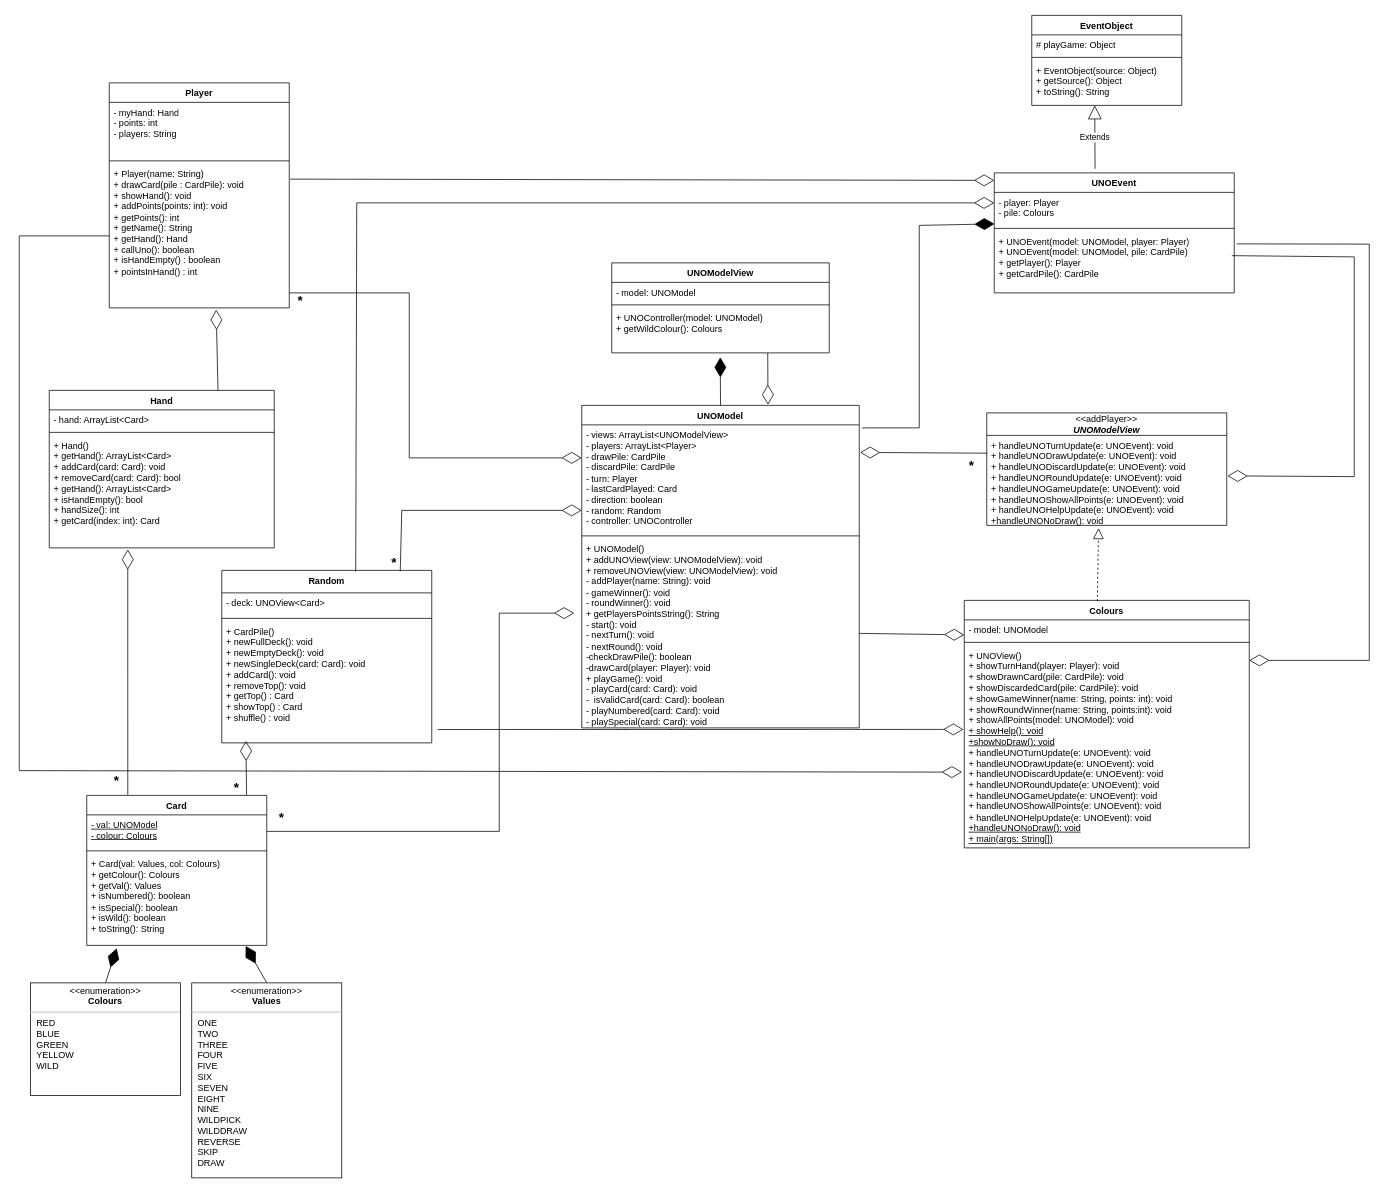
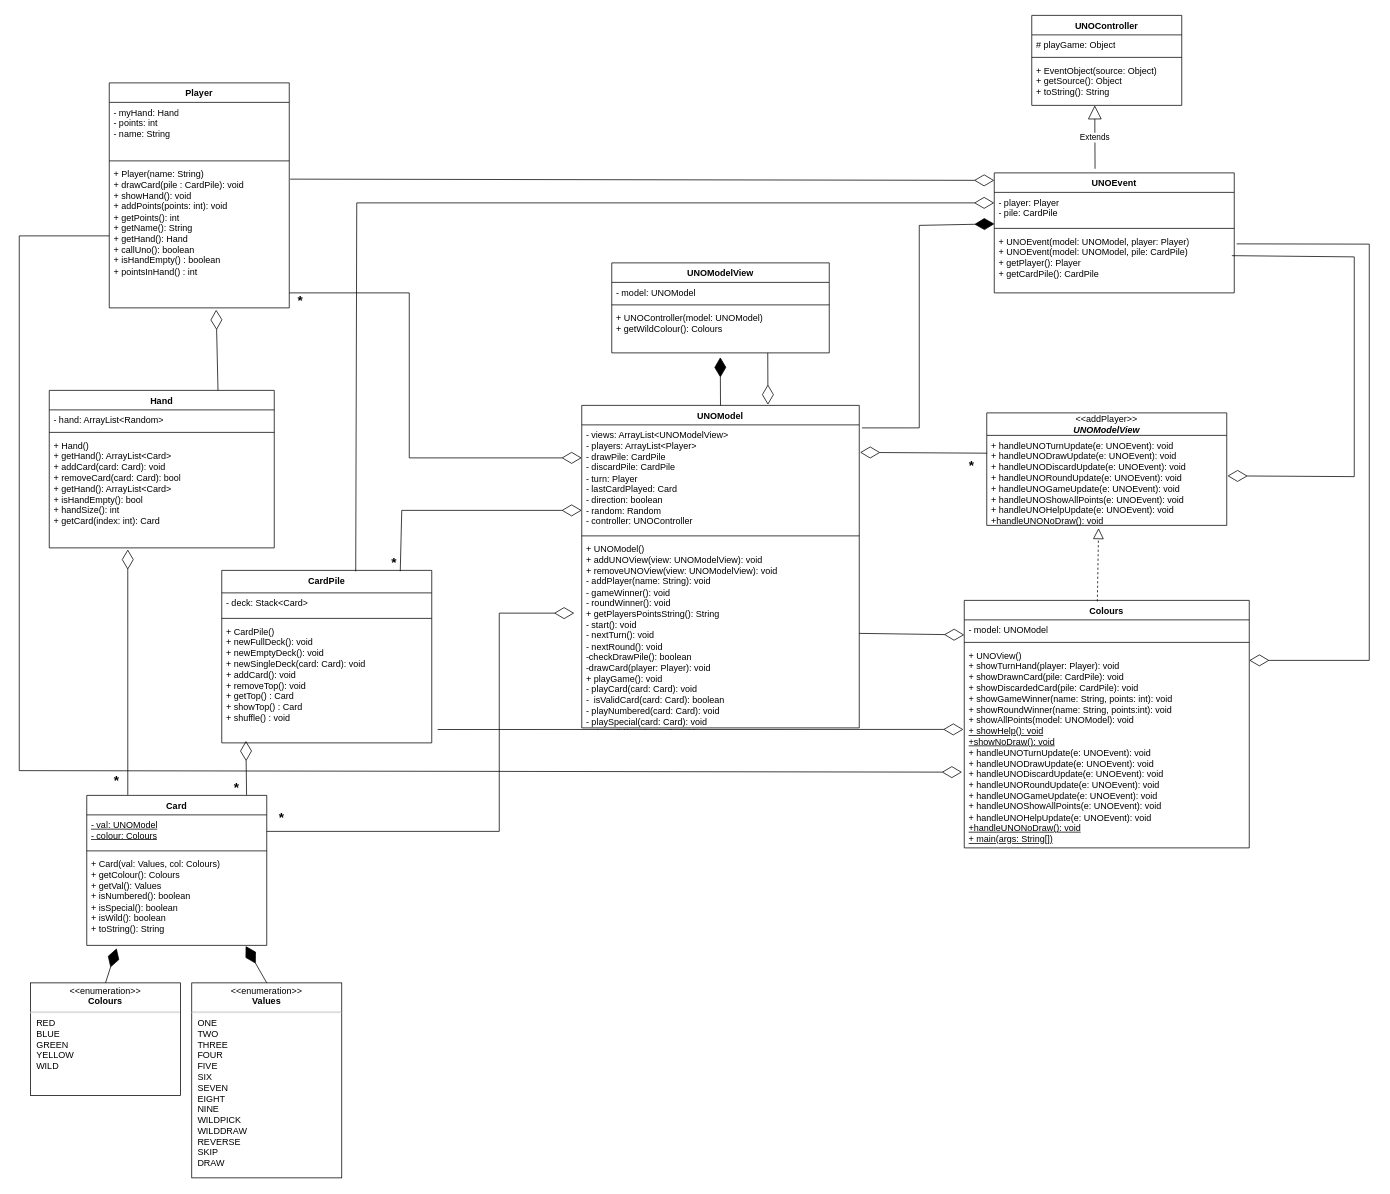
- <mxCell id="24" value="EventObject" style="swimlane;fontStyle=1;align=center;verticalAlign=top;childLayout=stackLayout;horizontal=1;startSize=26;horizontalStack=0;resizeParent=1;resizeParentMax=0;resizeLast=0;collapsible=1;marginBottom=0;whiteSpace=wrap;html=1;" parent="1" vertex="1"><mxGeometry x="1370" y="20" width="200" height="120" as="geometry" /></mxCell>
+ <mxCell id="24" value="UNOController" style="swimlane;fontStyle=1;align=center;verticalAlign=top;childLayout=stackLayout;horizontal=1;startSize=26;horizontalStack=0;resizeParent=1;resizeParentMax=0;resizeLast=0;collapsible=1;marginBottom=0;whiteSpace=wrap;html=1;" parent="1" vertex="1"><mxGeometry x="1370" y="20" width="200" height="120" as="geometry" /></mxCell>
- <mxCell id="13" value="- myHand: Hand&lt;br&gt;- points: int&lt;br&gt;- players: String" style="text;strokeColor=none;fillColor=none;align=left;verticalAlign=top;spacingLeft=4;spacingRight=4;overflow=hidden;rotatable=0;points=[[0,0.5],[1,0.5]];portConstraint=eastwest;whiteSpace=wrap;html=1;" parent="12" vertex="1"><mxGeometry y="26" width="240" height="74" as="geometry" /></mxCell>
+ <mxCell id="13" value="- myHand: Hand&lt;br&gt;- points: int&lt;br&gt;- name: String" style="text;strokeColor=none;fillColor=none;align=left;verticalAlign=top;spacingLeft=4;spacingRight=4;overflow=hidden;rotatable=0;points=[[0,0.5],[1,0.5]];portConstraint=eastwest;whiteSpace=wrap;html=1;" parent="12" vertex="1"><mxGeometry y="26" width="240" height="74" as="geometry" /></mxCell>
- <mxCell id="21" value="- player: Player&lt;br&gt;- pile: Colours" style="text;strokeColor=none;fillColor=none;align=left;verticalAlign=top;spacingLeft=4;spacingRight=4;overflow=hidden;rotatable=0;points=[[0,0.5],[1,0.5]];portConstraint=eastwest;whiteSpace=wrap;html=1;" parent="20" vertex="1"><mxGeometry y="26" width="320" height="44" as="geometry" /></mxCell>
+ <mxCell id="21" value="- player: Player&lt;br&gt;- pile: CardPile" style="text;strokeColor=none;fillColor=none;align=left;verticalAlign=top;spacingLeft=4;spacingRight=4;overflow=hidden;rotatable=0;points=[[0,0.5],[1,0.5]];portConstraint=eastwest;whiteSpace=wrap;html=1;" parent="20" vertex="1"><mxGeometry y="26" width="320" height="44" as="geometry" /></mxCell>
- <mxCell id="9" value="- hand: ArrayList&amp;lt;Card&amp;gt;" style="text;strokeColor=none;fillColor=none;align=left;verticalAlign=top;spacingLeft=4;spacingRight=4;overflow=hidden;rotatable=0;points=[[0,0.5],[1,0.5]];portConstraint=eastwest;whiteSpace=wrap;html=1;" parent="8" vertex="1"><mxGeometry y="26" width="300" height="26" as="geometry" /></mxCell>
+ <mxCell id="9" value="- hand: ArrayList&amp;lt;Random&amp;gt;" style="text;strokeColor=none;fillColor=none;align=left;verticalAlign=top;spacingLeft=4;spacingRight=4;overflow=hidden;rotatable=0;points=[[0,0.5],[1,0.5]];portConstraint=eastwest;whiteSpace=wrap;html=1;" parent="8" vertex="1"><mxGeometry y="26" width="300" height="26" as="geometry" /></mxCell>
- <mxCell id="45" value="Random" style="swimlane;fontStyle=1;align=center;verticalAlign=top;childLayout=stackLayout;horizontal=1;startSize=30;horizontalStack=0;resizeParent=1;resizeParentMax=0;resizeLast=0;collapsible=1;marginBottom=0;whiteSpace=wrap;html=1;" parent="1" vertex="1"><mxGeometry x="290" y="760" width="280" height="230" as="geometry" /></mxCell>
+ <mxCell id="45" value="CardPile" style="swimlane;fontStyle=1;align=center;verticalAlign=top;childLayout=stackLayout;horizontal=1;startSize=30;horizontalStack=0;resizeParent=1;resizeParentMax=0;resizeLast=0;collapsible=1;marginBottom=0;whiteSpace=wrap;html=1;" parent="1" vertex="1"><mxGeometry x="290" y="760" width="280" height="230" as="geometry" /></mxCell>
- <mxCell id="46" value="- deck: UNOView&amp;lt;Card&amp;gt;" style="text;strokeColor=none;fillColor=none;align=left;verticalAlign=top;spacingLeft=4;spacingRight=4;overflow=hidden;rotatable=0;points=[[0,0.5],[1,0.5]];portConstraint=eastwest;whiteSpace=wrap;html=1;" parent="45" vertex="1"><mxGeometry y="30" width="280" height="30" as="geometry" /></mxCell>
+ <mxCell id="46" value="- deck: Stack&amp;lt;Card&amp;gt;" style="text;strokeColor=none;fillColor=none;align=left;verticalAlign=top;spacingLeft=4;spacingRight=4;overflow=hidden;rotatable=0;points=[[0,0.5],[1,0.5]];portConstraint=eastwest;whiteSpace=wrap;html=1;" parent="45" vertex="1"><mxGeometry y="30" width="280" height="30" as="geometry" /></mxCell>
